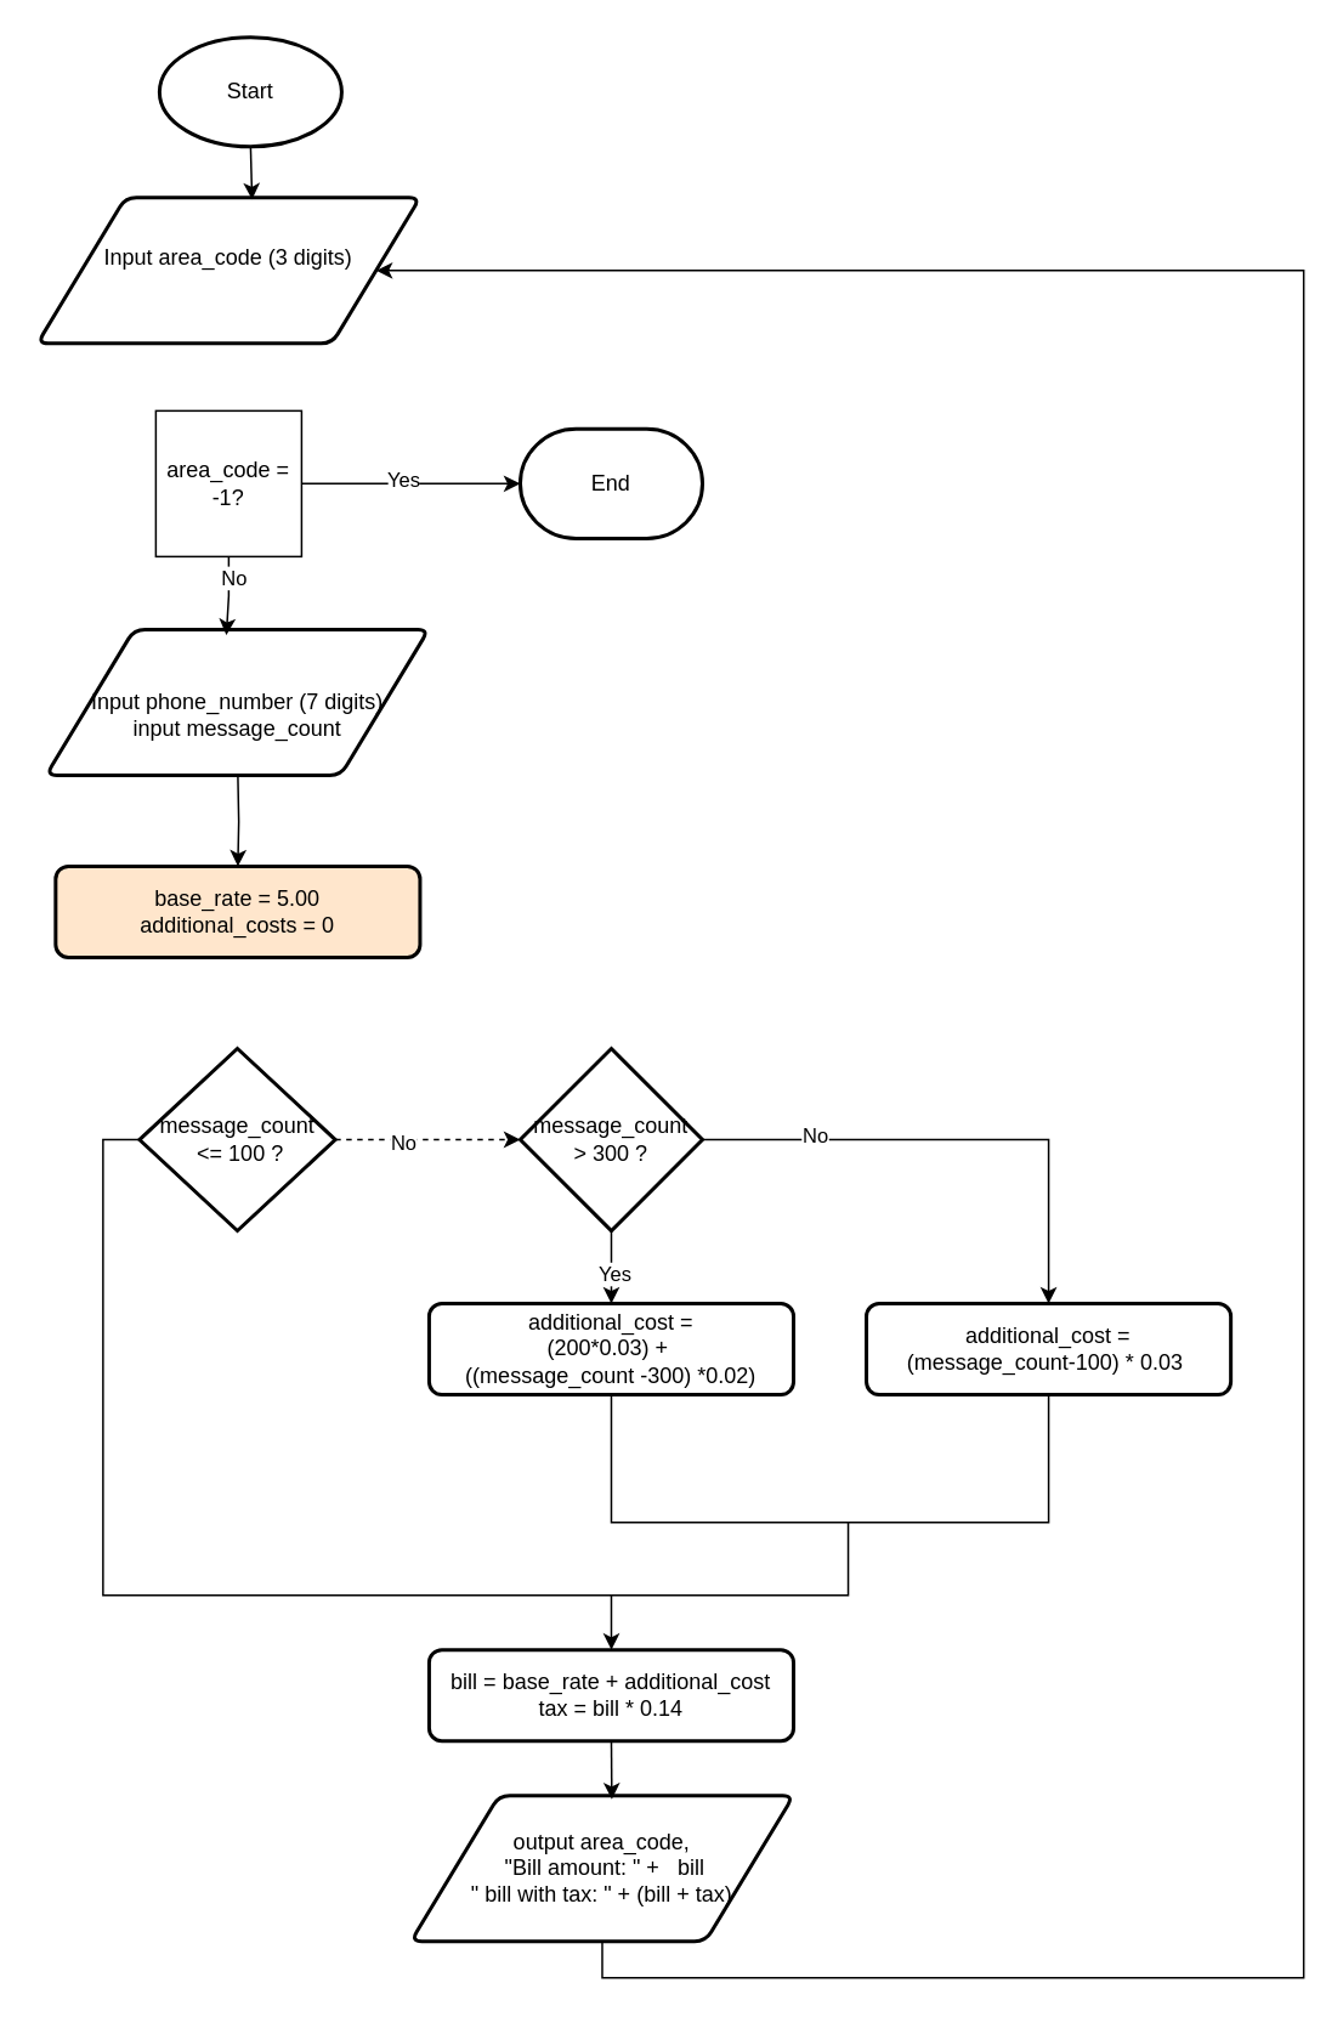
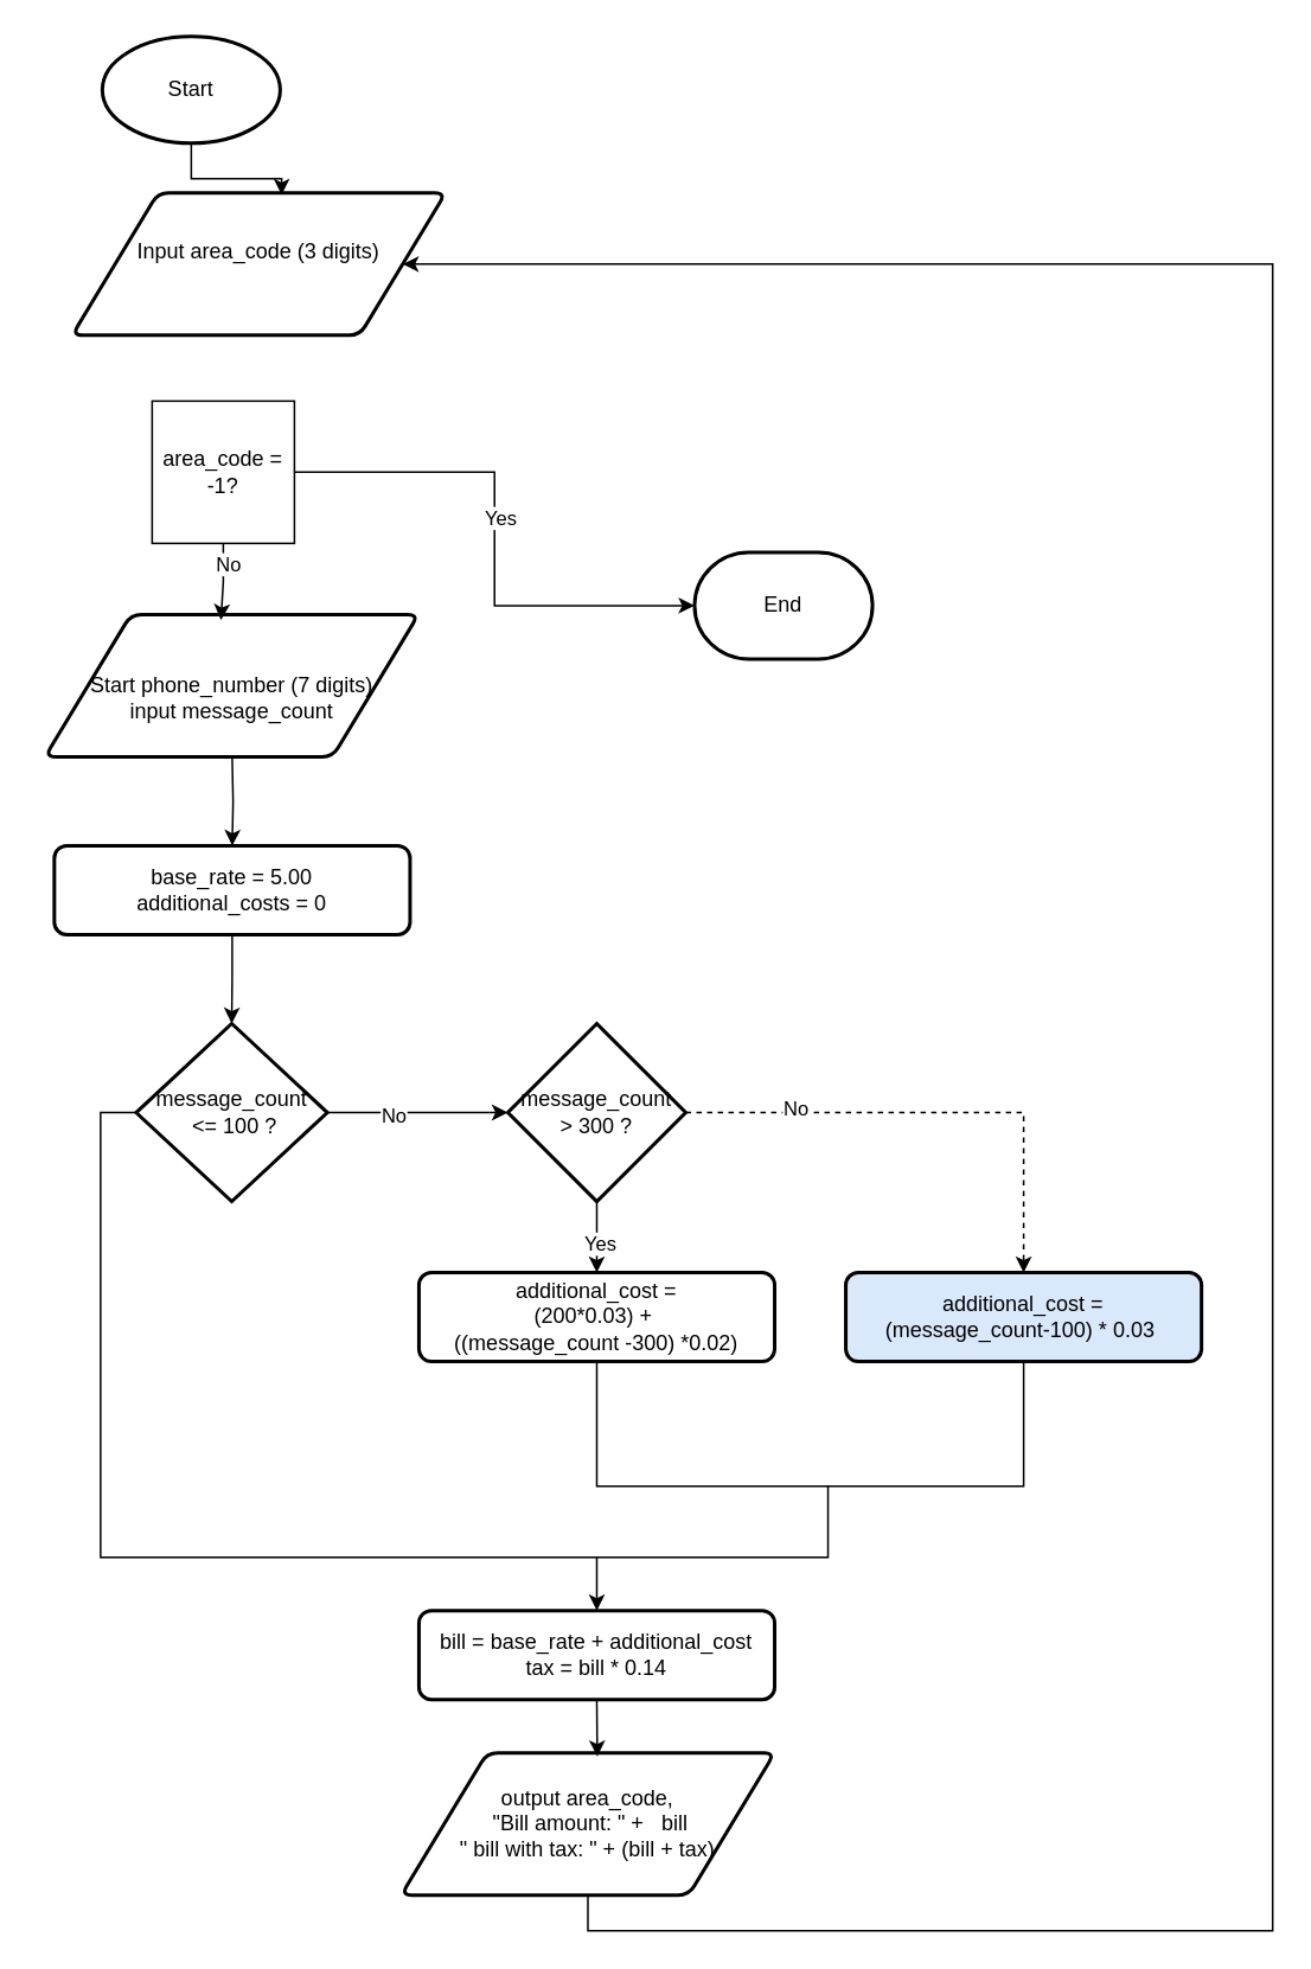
- <mxCell id="2" value="Start" style="strokeWidth=2;html=1;shape=mxgraph.flowchart.start_1;whiteSpace=wrap;" vertex="1" parent="1"><mxGeometry x="87" y="20" width="100" height="60" as="geometry" /></mxCell>
+ <mxCell id="2" value="Start" style="strokeWidth=2;html=1;shape=mxgraph.flowchart.start_1;whiteSpace=wrap;" vertex="1" parent="1"><mxGeometry x="57" y="20" width="100" height="60" as="geometry" /></mxCell>
- <mxCell id="26" value="Input area_code (3 digits)&lt;div&gt;&lt;br&gt;&lt;/div&gt;" style="shape=parallelogram;html=1;strokeWidth=2;perimeter=parallelogramPerimeter;whiteSpace=wrap;rounded=1;arcSize=12;size=0.23;" vertex="1" parent="1"><mxGeometry x="20" y="108" width="210" height="80" as="geometry" /></mxCell>
+ <mxCell id="26" value="Input area_code (3 digits)&lt;div&gt;&lt;br&gt;&lt;/div&gt;" style="shape=parallelogram;html=1;strokeWidth=2;perimeter=parallelogramPerimeter;whiteSpace=wrap;rounded=1;arcSize=12;size=0.23;" vertex="1" parent="1"><mxGeometry x="40" y="108" width="210" height="80" as="geometry" /></mxCell>
- <mxCell id="6" value="End" style="strokeWidth=2;html=1;shape=mxgraph.flowchart.terminator;whiteSpace=wrap;" vertex="1" parent="1"><mxGeometry x="285" y="235" width="100" height="60" as="geometry" /></mxCell>
+ <mxCell id="6" value="End" style="strokeWidth=2;html=1;shape=mxgraph.flowchart.terminator;whiteSpace=wrap;" vertex="1" parent="1"><mxGeometry x="390" y="310" width="100" height="60" as="geometry" /></mxCell>
- <mxCell id="4" value="&lt;div&gt;&lt;br&gt;&lt;/div&gt;&lt;div&gt;Input phone_number (7 digits)&lt;/div&gt;&lt;div&gt;input message_count&lt;/div&gt;" style="shape=parallelogram;html=1;strokeWidth=2;perimeter=parallelogramPerimeter;whiteSpace=wrap;rounded=1;arcSize=12;size=0.23;" vertex="1" parent="1"><mxGeometry x="24.75" y="345" width="210" height="80" as="geometry" /></mxCell>
+ <mxCell id="4" value="&lt;div&gt;&lt;br&gt;&lt;/div&gt;&lt;div&gt;Start phone_number (7 digits)&lt;/div&gt;&lt;div&gt;input message_count&lt;/div&gt;" style="shape=parallelogram;html=1;strokeWidth=2;perimeter=parallelogramPerimeter;whiteSpace=wrap;rounded=1;arcSize=12;size=0.23;" vertex="1" parent="1"><mxGeometry x="24.75" y="345" width="210" height="80" as="geometry" /></mxCell>
- <mxCell id="5" value="base_rate = 5.00&lt;div&gt;additional_costs = 0&lt;/div&gt;" style="rounded=1;whiteSpace=wrap;html=1;absoluteArcSize=1;arcSize=14;strokeWidth=2;fillColor=#ffe6cc;" vertex="1" parent="1"><mxGeometry x="30" y="475" width="200" height="50" as="geometry" /></mxCell>
+ <mxCell id="5" value="base_rate = 5.00&lt;div&gt;additional_costs = 0&lt;/div&gt;" style="rounded=1;whiteSpace=wrap;html=1;absoluteArcSize=1;arcSize=14;strokeWidth=2;" vertex="1" parent="1"><mxGeometry x="30" y="475" width="200" height="50" as="geometry" /></mxCell>
+ <mxCell id="12" style="edgeStyle=orthogonalEdgeStyle;rounded=0;orthogonalLoop=1;jettySize=auto;html=1;exitX=0.5;exitY=1;exitDx=0;exitDy=0;entryX=0.5;entryY=0;entryDx=0;entryDy=0;entryPerimeter=0;" edge="1" parent="1" source="5" target="8"><mxGeometry relative="1" as="geometry" /></mxCell>
- <mxCell id="18" style="edgeStyle=orthogonalEdgeStyle;rounded=0;orthogonalLoop=1;jettySize=auto;html=1;exitX=1;exitY=0.5;exitDx=0;exitDy=0;exitPerimeter=0;entryX=0;entryY=0.5;entryDx=0;entryDy=0;entryPerimeter=0;dashed=1;" edge="1" parent="1" source="8" target="17"><mxGeometry relative="1" as="geometry"><Array as="points"><mxPoint x="255" y="625" /><mxPoint x="255" y="625" /></Array></mxGeometry></mxCell>
+ <mxCell id="18" style="edgeStyle=orthogonalEdgeStyle;rounded=0;orthogonalLoop=1;jettySize=auto;html=1;exitX=1;exitY=0.5;exitDx=0;exitDy=0;exitPerimeter=0;entryX=0;entryY=0.5;entryDx=0;entryDy=0;entryPerimeter=0;" edge="1" parent="1" source="8" target="17"><mxGeometry relative="1" as="geometry"><Array as="points"><mxPoint x="255" y="625" /><mxPoint x="255" y="625" /></Array></mxGeometry></mxCell>
- <mxCell id="15" style="edgeStyle=orthogonalEdgeStyle;rounded=0;orthogonalLoop=1;jettySize=auto;html=1;exitX=1;exitY=0.5;exitDx=0;exitDy=0;exitPerimeter=0;" edge="1" parent="1" source="17" target="21"><mxGeometry relative="1" as="geometry" /></mxCell>
+ <mxCell id="15" style="edgeStyle=orthogonalEdgeStyle;rounded=0;orthogonalLoop=1;jettySize=auto;html=1;exitX=1;exitY=0.5;exitDx=0;exitDy=0;exitPerimeter=0;dashed=1;" edge="1" parent="1" source="17" target="21"><mxGeometry relative="1" as="geometry" /></mxCell>
- <mxCell id="21" value="additional_cost =&lt;div&gt;(message_count-100) * 0.03&amp;nbsp;&lt;/div&gt;" style="rounded=1;whiteSpace=wrap;html=1;absoluteArcSize=1;arcSize=14;strokeWidth=2;" vertex="1" parent="1"><mxGeometry x="475" y="715" width="200" height="50" as="geometry" /></mxCell>
+ <mxCell id="21" value="additional_cost =&lt;div&gt;(message_count-100) * 0.03&amp;nbsp;&lt;/div&gt;" style="rounded=1;whiteSpace=wrap;html=1;absoluteArcSize=1;arcSize=14;strokeWidth=2;fillColor=#dae8fc;" vertex="1" parent="1"><mxGeometry x="475" y="715" width="200" height="50" as="geometry" /></mxCell>
